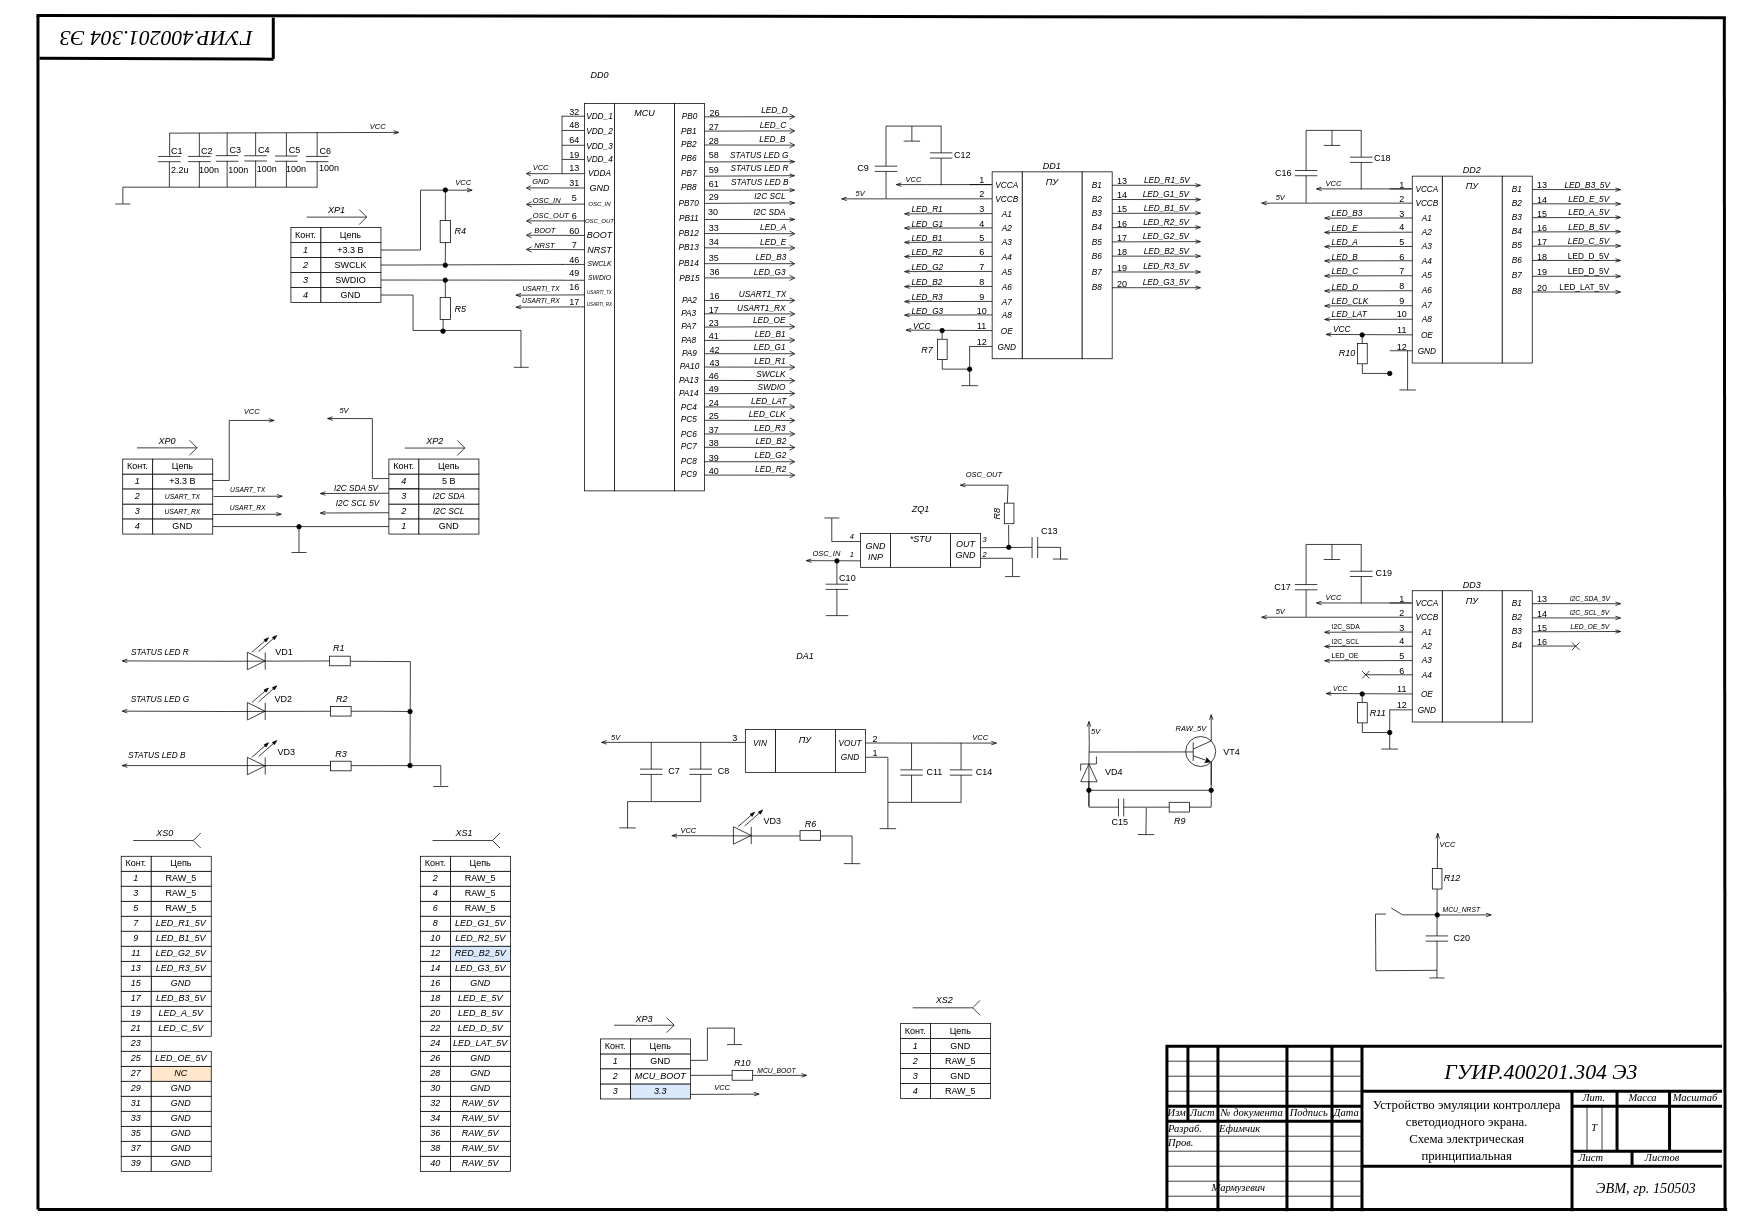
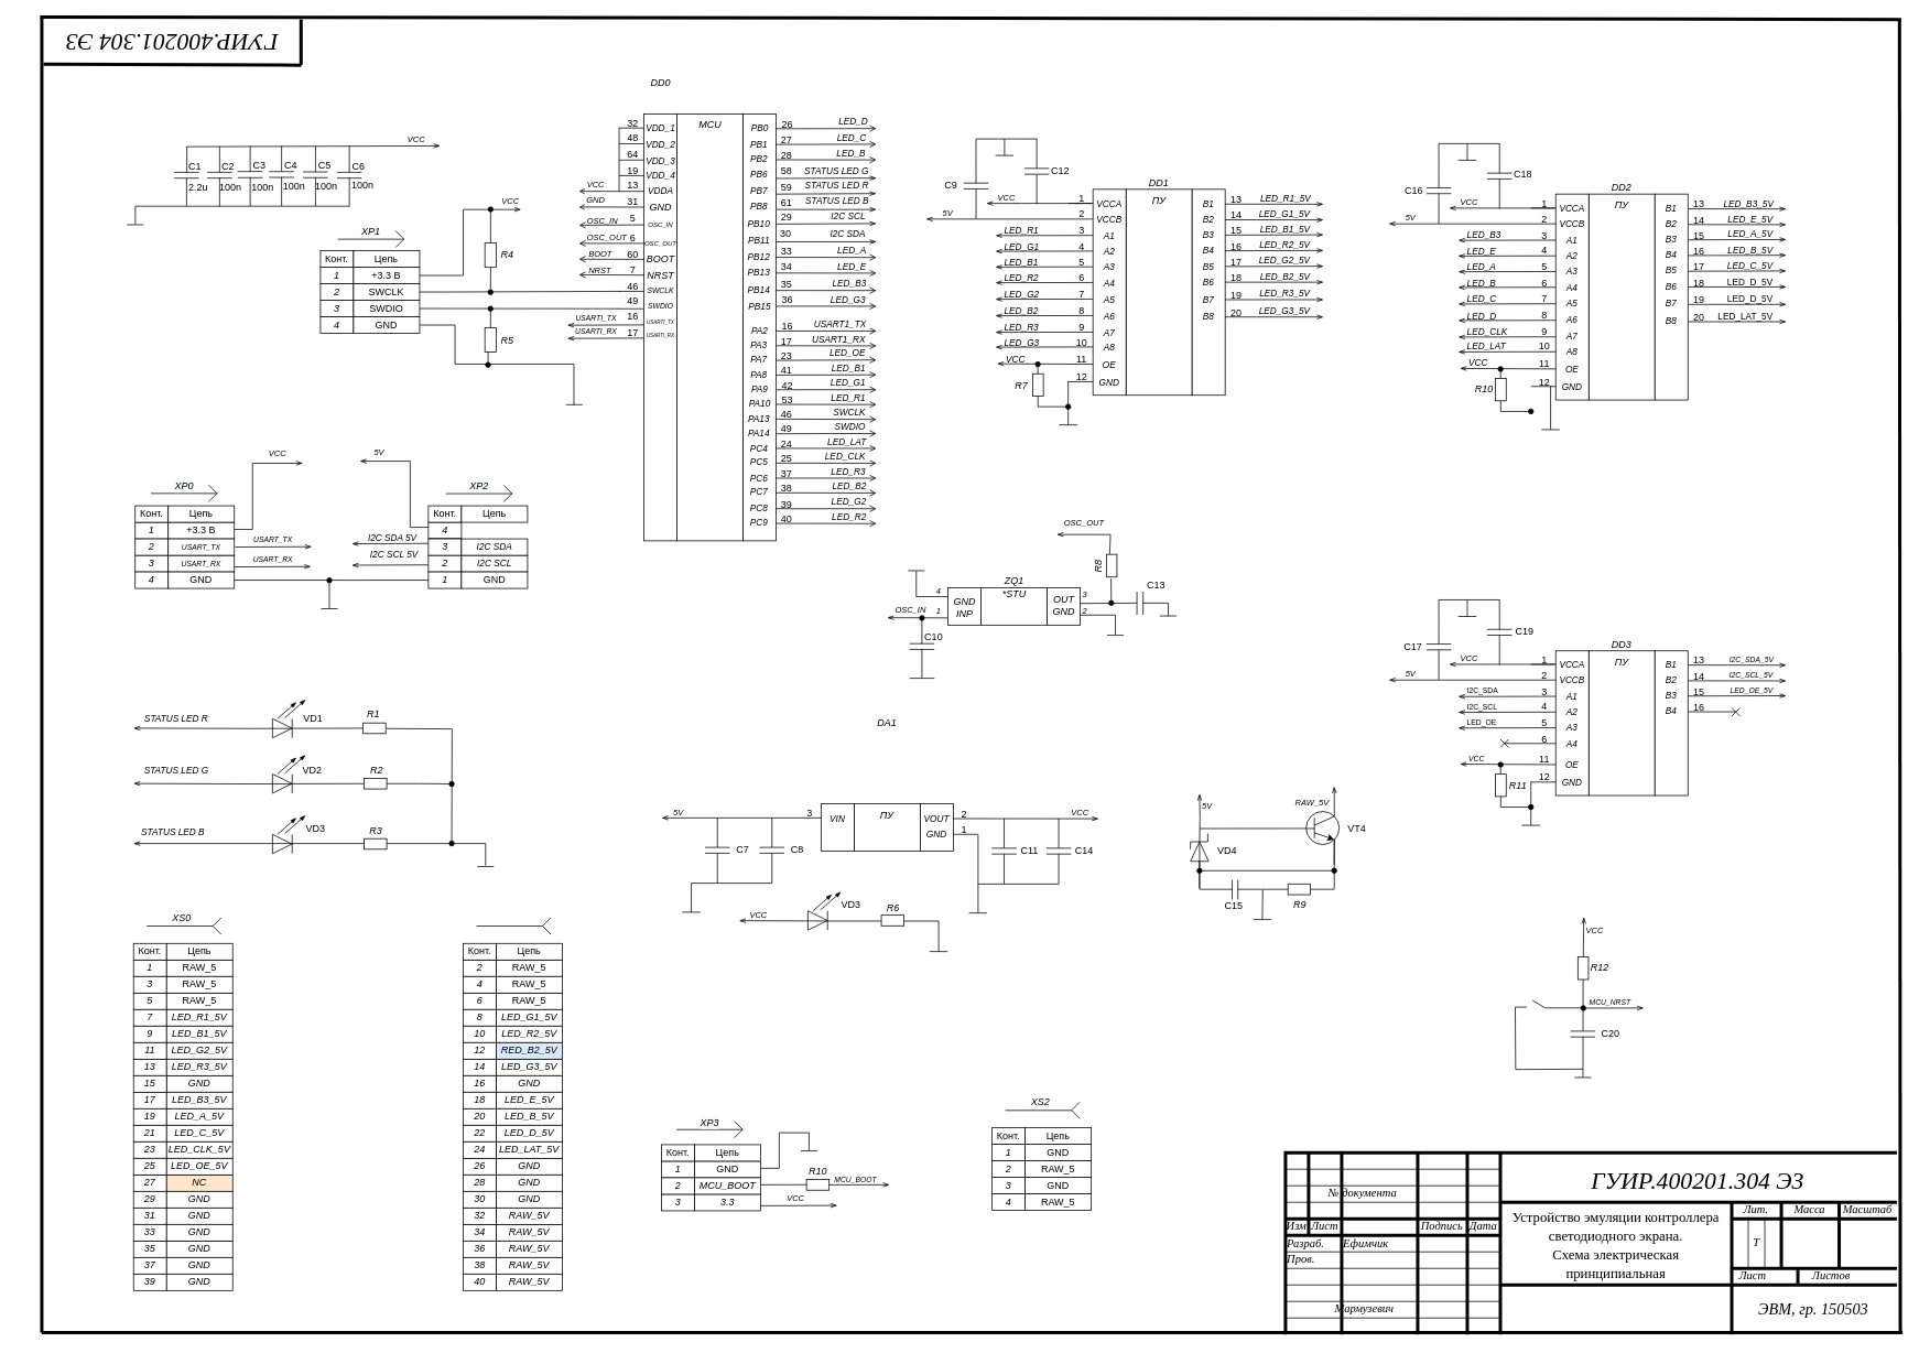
- <mxCell id="43" value="&lt;i&gt;PB70&lt;/i&gt;&lt;i style=&quot;font-size: 11px;&quot;&gt;&lt;br style=&quot;font-size: 11px;&quot;&gt;&lt;/i&gt;" style="text;html=1;strokeColor=none;fillColor=none;align=center;verticalAlign=middle;whiteSpace=wrap;rounded=0;fontSize=11;fontColor=#000000;labelBorderColor=none;" parent="1" vertex="1"><mxGeometry x="898.46" y="262.48" width="40" height="16" as="geometry" /></mxCell>
+ <mxCell id="43" value="&lt;i&gt;PB10&lt;/i&gt;&lt;i style=&quot;font-size: 11px;&quot;&gt;&lt;br style=&quot;font-size: 11px;&quot;&gt;&lt;/i&gt;" style="text;html=1;strokeColor=none;fillColor=none;align=center;verticalAlign=middle;whiteSpace=wrap;rounded=0;fontSize=11;fontColor=#000000;labelBorderColor=none;" parent="1" vertex="1"><mxGeometry x="898.46" y="262.48" width="40" height="16" as="geometry" /></mxCell>
- <mxCell id="88" value="43" style="text;html=1;strokeColor=none;fillColor=none;align=center;verticalAlign=middle;whiteSpace=wrap;rounded=0;fontColor=#000000;labelBorderColor=none;" parent="1" vertex="1"><mxGeometry x="938.82" y="478.6" width="27" height="10" as="geometry" /></mxCell>
+ <mxCell id="88" value="53" style="text;html=1;strokeColor=none;fillColor=none;align=center;verticalAlign=middle;whiteSpace=wrap;rounded=0;fontColor=#000000;labelBorderColor=none;" parent="1" vertex="1"><mxGeometry x="938.82" y="478.6" width="27" height="10" as="geometry" /></mxCell>
- <mxCell id="275" value="5 В" style="rounded=0;whiteSpace=wrap;html=1;strokeColor=#000000;fillColor=#FFFFFF;fontColor=#000000;" parent="1" vertex="1"><mxGeometry x="557.82" y="631.45" width="80" height="20" as="geometry" /></mxCell>
- <mxCell id="695" value="&lt;i&gt;ZQ1&lt;/i&gt;" style="text;html=1;strokeColor=none;fillColor=none;align=center;verticalAlign=middle;whiteSpace=wrap;rounded=0;" parent="1" vertex="1"><mxGeometry x="1186.65" y="670.77" width="80" height="15" as="geometry" /></mxCell>
+ <mxCell id="695" value="&lt;i&gt;ZQ1&lt;/i&gt;" style="text;html=1;strokeColor=none;fillColor=none;align=center;verticalAlign=middle;whiteSpace=wrap;rounded=0;" parent="1" vertex="1"><mxGeometry x="1186.65" y="695.77" width="80" height="15" as="geometry" /></mxCell>
- <mxCell id="861" value="XS1" style="text;html=1;align=center;verticalAlign=middle;resizable=0;points=[];autosize=1;strokeColor=none;fillColor=none;fontStyle=2" parent="717" vertex="1"><mxGeometry x="593" y="1095" width="50" height="30" as="geometry" /></mxCell>
+ <mxCell id="797" value="&lt;i&gt;LED_CLK_5V&lt;/i&gt;" style="rounded=0;whiteSpace=wrap;html=1;strokeColor=#000000;fillColor=#FFFFFF;fontColor=#000000;" parent="717" vertex="1"><mxGeometry x="201" y="1380.97" width="80" height="20" as="geometry" /></mxCell>
- <mxCell id="343" value="&lt;i style=&quot;&quot;&gt;&lt;font style=&quot;font-size: 12px;&quot;&gt;3.3&lt;/font&gt;&lt;/i&gt;" style="rounded=0;whiteSpace=wrap;html=1;strokeColor=#000000;fillColor=#dae8fc;fontColor=#000000;" parent="1" vertex="1"><mxGeometry x="840" y="1444.45" width="80" height="20" as="geometry" /></mxCell>
+ <mxCell id="343" value="&lt;i style=&quot;&quot;&gt;&lt;font style=&quot;font-size: 12px;&quot;&gt;3.3&lt;/font&gt;&lt;/i&gt;" style="rounded=0;whiteSpace=wrap;html=1;strokeColor=#000000;fillColor=#FFFFFF;fontColor=#000000;" parent="1" vertex="1"><mxGeometry x="840" y="1444.45" width="80" height="20" as="geometry" /></mxCell>
- <mxCell id="148" value="&lt;font style=&quot;font-size: 14px; color: rgb(0, 0, 0); direction: ltr; letter-spacing: 0px; line-height: 120%; opacity: 1;&quot;&gt;&lt;i style=&quot;font-size: 14px;&quot;&gt;№ документа&lt;br style=&quot;font-size: 14px;&quot;&gt;&lt;/i&gt;&lt;/font&gt;" style="verticalAlign=middle;align=center;vsdxID=31;fillColor=none;gradientColor=none;shape=stencil(nZBLDoAgDERP0z3SIyjew0SURgSD+Lu9kMZoXLhwN9O+tukAlrNpJg1SzDH4QW/URgNYgZTkjA4UkwJUgGXng+6DX1zLfmoymdXo17xh5zmRJ6Q42BWCfc2oJfdAr+Yv+AP9Cb7OJ3H/2JG1HNGz/84klThPVCc=);strokeColor=none;strokeWidth=4;spacingTop=-1;spacingBottom=-1;spacingLeft=-1;spacingRight=0;labelBackgroundColor=none;rounded=0;html=1;whiteSpace=wrap;fontFamily=GOST type B;fontSource=https%3A%2F%2Fdrive.google.com%2Fuc%3Fexport%3Ddownload%26id%3D1UrnLVkHcLbHLojcf2ejICCGZ1GY9liKW;fontSize=14;spacing=0;" parent="1" vertex="1"><mxGeometry x="1625" y="1476.13" width="88" height="16" as="geometry" /></mxCell>
+ <mxCell id="148" value="&lt;font style=&quot;font-size: 14px; color: rgb(0, 0, 0); direction: ltr; letter-spacing: 0px; line-height: 120%; opacity: 1;&quot;&gt;&lt;i style=&quot;font-size: 14px;&quot;&gt;№ документа&lt;br style=&quot;font-size: 14px;&quot;&gt;&lt;/i&gt;&lt;/font&gt;" style="verticalAlign=middle;align=center;vsdxID=31;fillColor=none;gradientColor=none;shape=stencil(nZBLDoAgDERP0z3SIyjew0SURgSD+Lu9kMZoXLhwN9O+tukAlrNpJg1SzDH4QW/URgNYgZTkjA4UkwJUgGXng+6DX1zLfmoymdXo17xh5zmRJ6Q42BWCfc2oJfdAr+Yv+AP9Cb7OJ3H/2JG1HNGz/84klThPVCc=);strokeColor=none;strokeWidth=4;spacingTop=-1;spacingBottom=-1;spacingLeft=-1;spacingRight=0;labelBackgroundColor=none;rounded=0;html=1;whiteSpace=wrap;fontFamily=GOST type B;fontSource=https%3A%2F%2Fdrive.google.com%2Fuc%3Fexport%3Ddownload%26id%3D1UrnLVkHcLbHLojcf2ejICCGZ1GY9liKW;fontSize=14;spacing=0;" parent="1" vertex="1"><mxGeometry x="1605" y="1436.13" width="88" height="16" as="geometry" /></mxCell>
